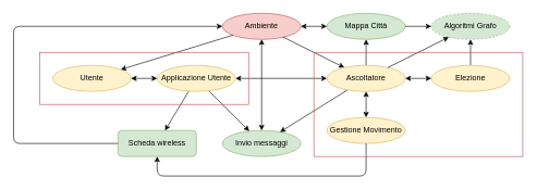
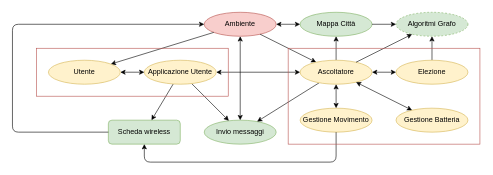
+ <mxCell id="30" value="" style="endArrow=classic;startArrow=classic;html=1;strokeColor=#000000;" edge="1" parent="1" source="27" target="19"><mxGeometry width="50" height="50" relative="1" as="geometry"><mxPoint x="650" y="330" as="sourcePoint" /><mxPoint x="700" y="280" as="targetPoint" /></mxGeometry></mxCell>
+ <mxCell id="27" value="Gestione Batteria" style="ellipse;whiteSpace=wrap;html=1;fillColor=#fff2cc;strokeColor=#d6b656;" vertex="1" parent="1"><mxGeometry x="660" y="180" width="120" height="40" as="geometry" /></mxCell>
